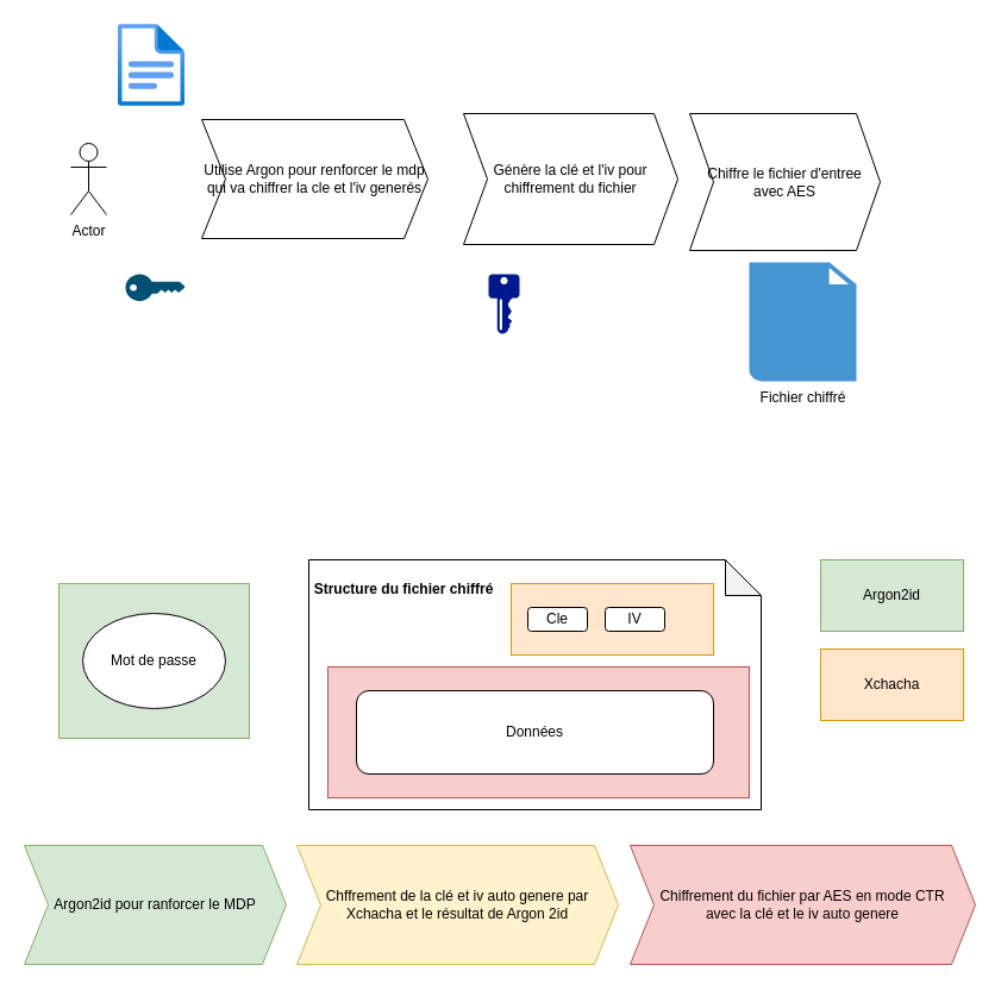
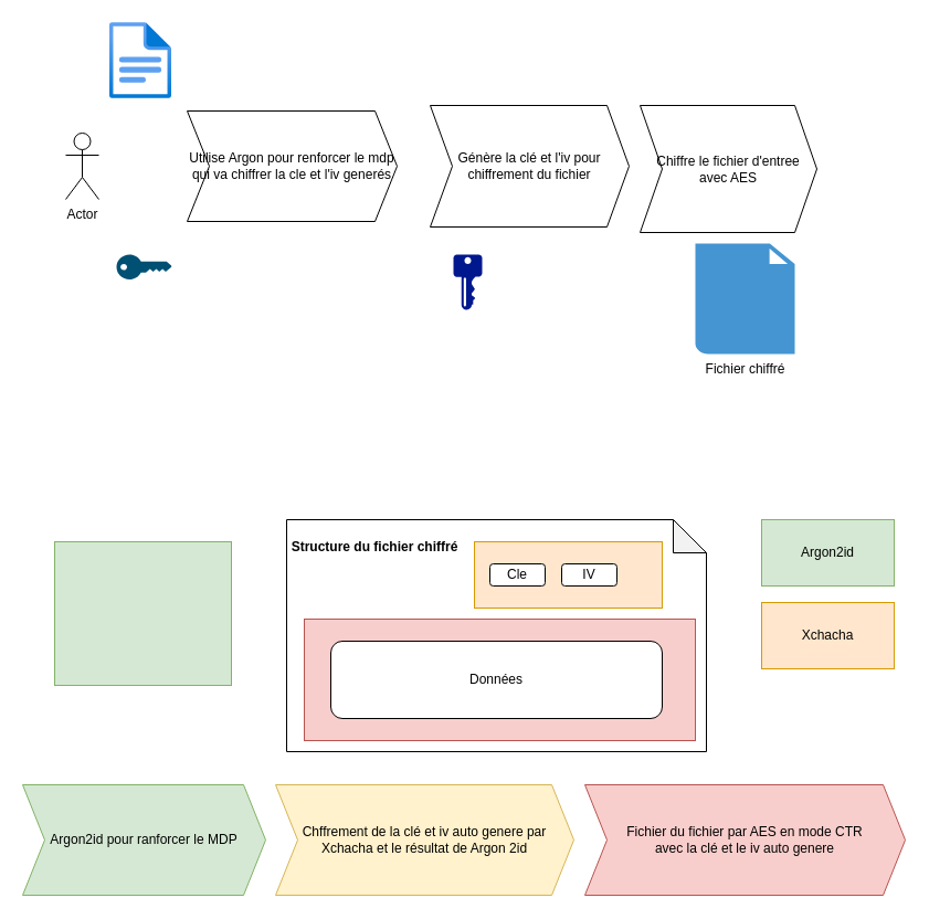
- <mxCell id="16" value="Mot de passe" style="ellipse;whiteSpace=wrap;html=1;" vertex="1" parent="14"><mxGeometry x="20" y="25" width="120" height="80" as="geometry" /></mxCell>
- <mxCell id="27" value="Chiffrement du fichier par AES en mode CTR&lt;br&gt;&amp;nbsp;avec la clé et le iv auto genere&amp;nbsp;" style="shape=step;perimeter=stepPerimeter;whiteSpace=wrap;html=1;fixedSize=1;fillColor=#f8cecc;strokeColor=#b85450;" vertex="1" parent="1"><mxGeometry x="529" y="710" width="290" height="100" as="geometry" /></mxCell>
+ <mxCell id="27" value="Fichier du fichier par AES en mode CTR&lt;br&gt;&amp;nbsp;avec la clé et le iv auto genere&amp;nbsp;" style="shape=step;perimeter=stepPerimeter;whiteSpace=wrap;html=1;fixedSize=1;fillColor=#f8cecc;strokeColor=#b85450;" vertex="1" parent="1"><mxGeometry x="529" y="710" width="290" height="100" as="geometry" /></mxCell>
